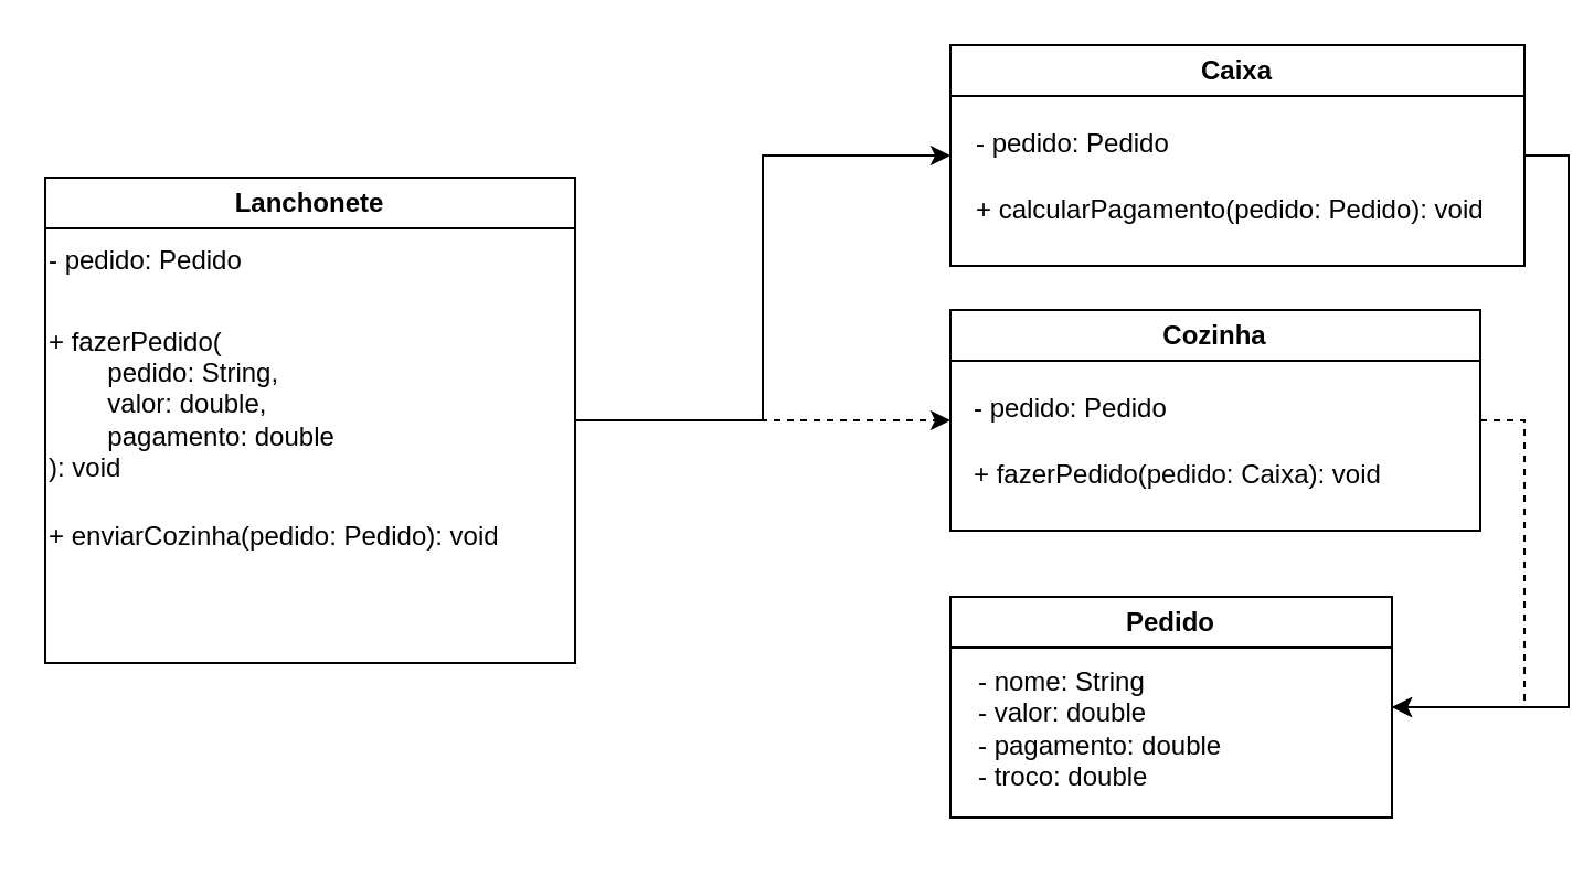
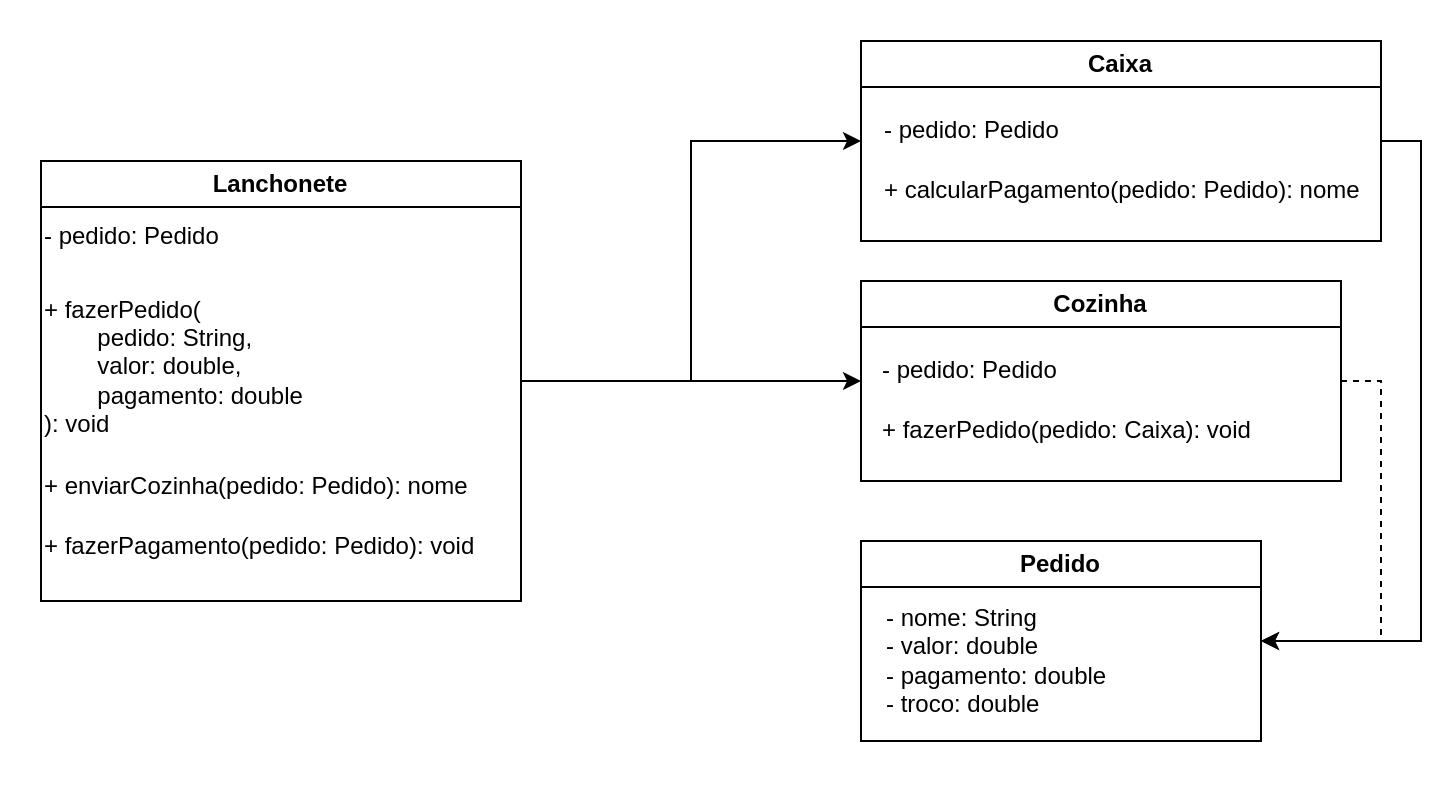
- <mxCell id="18" value="&lt;div align=&quot;left&quot;&gt;+ calcularPagamento(pedido: Pedido): void&lt;span style=&quot;white-space: pre;&quot;&gt;&#09;&lt;/span&gt;&lt;br&gt;&lt;/div&gt;" style="text;html=1;align=left;verticalAlign=middle;resizable=0;points=[];autosize=1;strokeColor=none;fillColor=none;" vertex="1" parent="16"><mxGeometry x="10" y="60" width="260" height="30" as="geometry" /></mxCell>
+ <mxCell id="18" value="&lt;div align=&quot;left&quot;&gt;+ calcularPagamento(pedido: Pedido): nome&lt;span style=&quot;white-space: pre;&quot;&gt;&#09;&lt;/span&gt;&lt;br&gt;&lt;/div&gt;" style="text;html=1;align=left;verticalAlign=middle;resizable=0;points=[];autosize=1;strokeColor=none;fillColor=none;" vertex="1" parent="16"><mxGeometry x="10" y="60" width="260" height="30" as="geometry" /></mxCell>
- <mxCell id="3" style="edgeStyle=orthogonalEdgeStyle;rounded=0;orthogonalLoop=1;jettySize=auto;html=1;exitX=1;exitY=0.5;exitDx=0;exitDy=0;entryX=0;entryY=0.5;entryDx=0;entryDy=0;dashed=1;" edge="1" parent="1" source="4" target="12"><mxGeometry relative="1" as="geometry" /></mxCell>
+ <mxCell id="3" style="edgeStyle=orthogonalEdgeStyle;rounded=0;orthogonalLoop=1;jettySize=auto;html=1;exitX=1;exitY=0.5;exitDx=0;exitDy=0;entryX=0;entryY=0.5;entryDx=0;entryDy=0;" edge="1" parent="1" source="4" target="12"><mxGeometry relative="1" as="geometry" /></mxCell>
- <mxCell id="7" value="&lt;div&gt;+ enviarCozinha(pedido: Pedido): void&lt;br&gt;&lt;/div&gt;" style="text;html=1;align=left;verticalAlign=middle;resizable=0;points=[];autosize=1;strokeColor=none;fillColor=none;" vertex="1" parent="4"><mxGeometry y="148" width="230" height="30" as="geometry" /></mxCell>
+ <mxCell id="7" value="&lt;div&gt;+ enviarCozinha(pedido: Pedido): nome&lt;br&gt;&lt;/div&gt;" style="text;html=1;align=left;verticalAlign=middle;resizable=0;points=[];autosize=1;strokeColor=none;fillColor=none;" vertex="1" parent="4"><mxGeometry y="148" width="230" height="30" as="geometry" /></mxCell>
+ <mxCell id="8" value="&lt;div&gt;+ fazerPagamento(pedido: Pedido): void&lt;br&gt;&lt;/div&gt;" style="text;html=1;align=left;verticalAlign=middle;resizable=0;points=[];autosize=1;strokeColor=none;fillColor=none;" vertex="1" parent="4"><mxGeometry y="178" width="240" height="30" as="geometry" /></mxCell>
